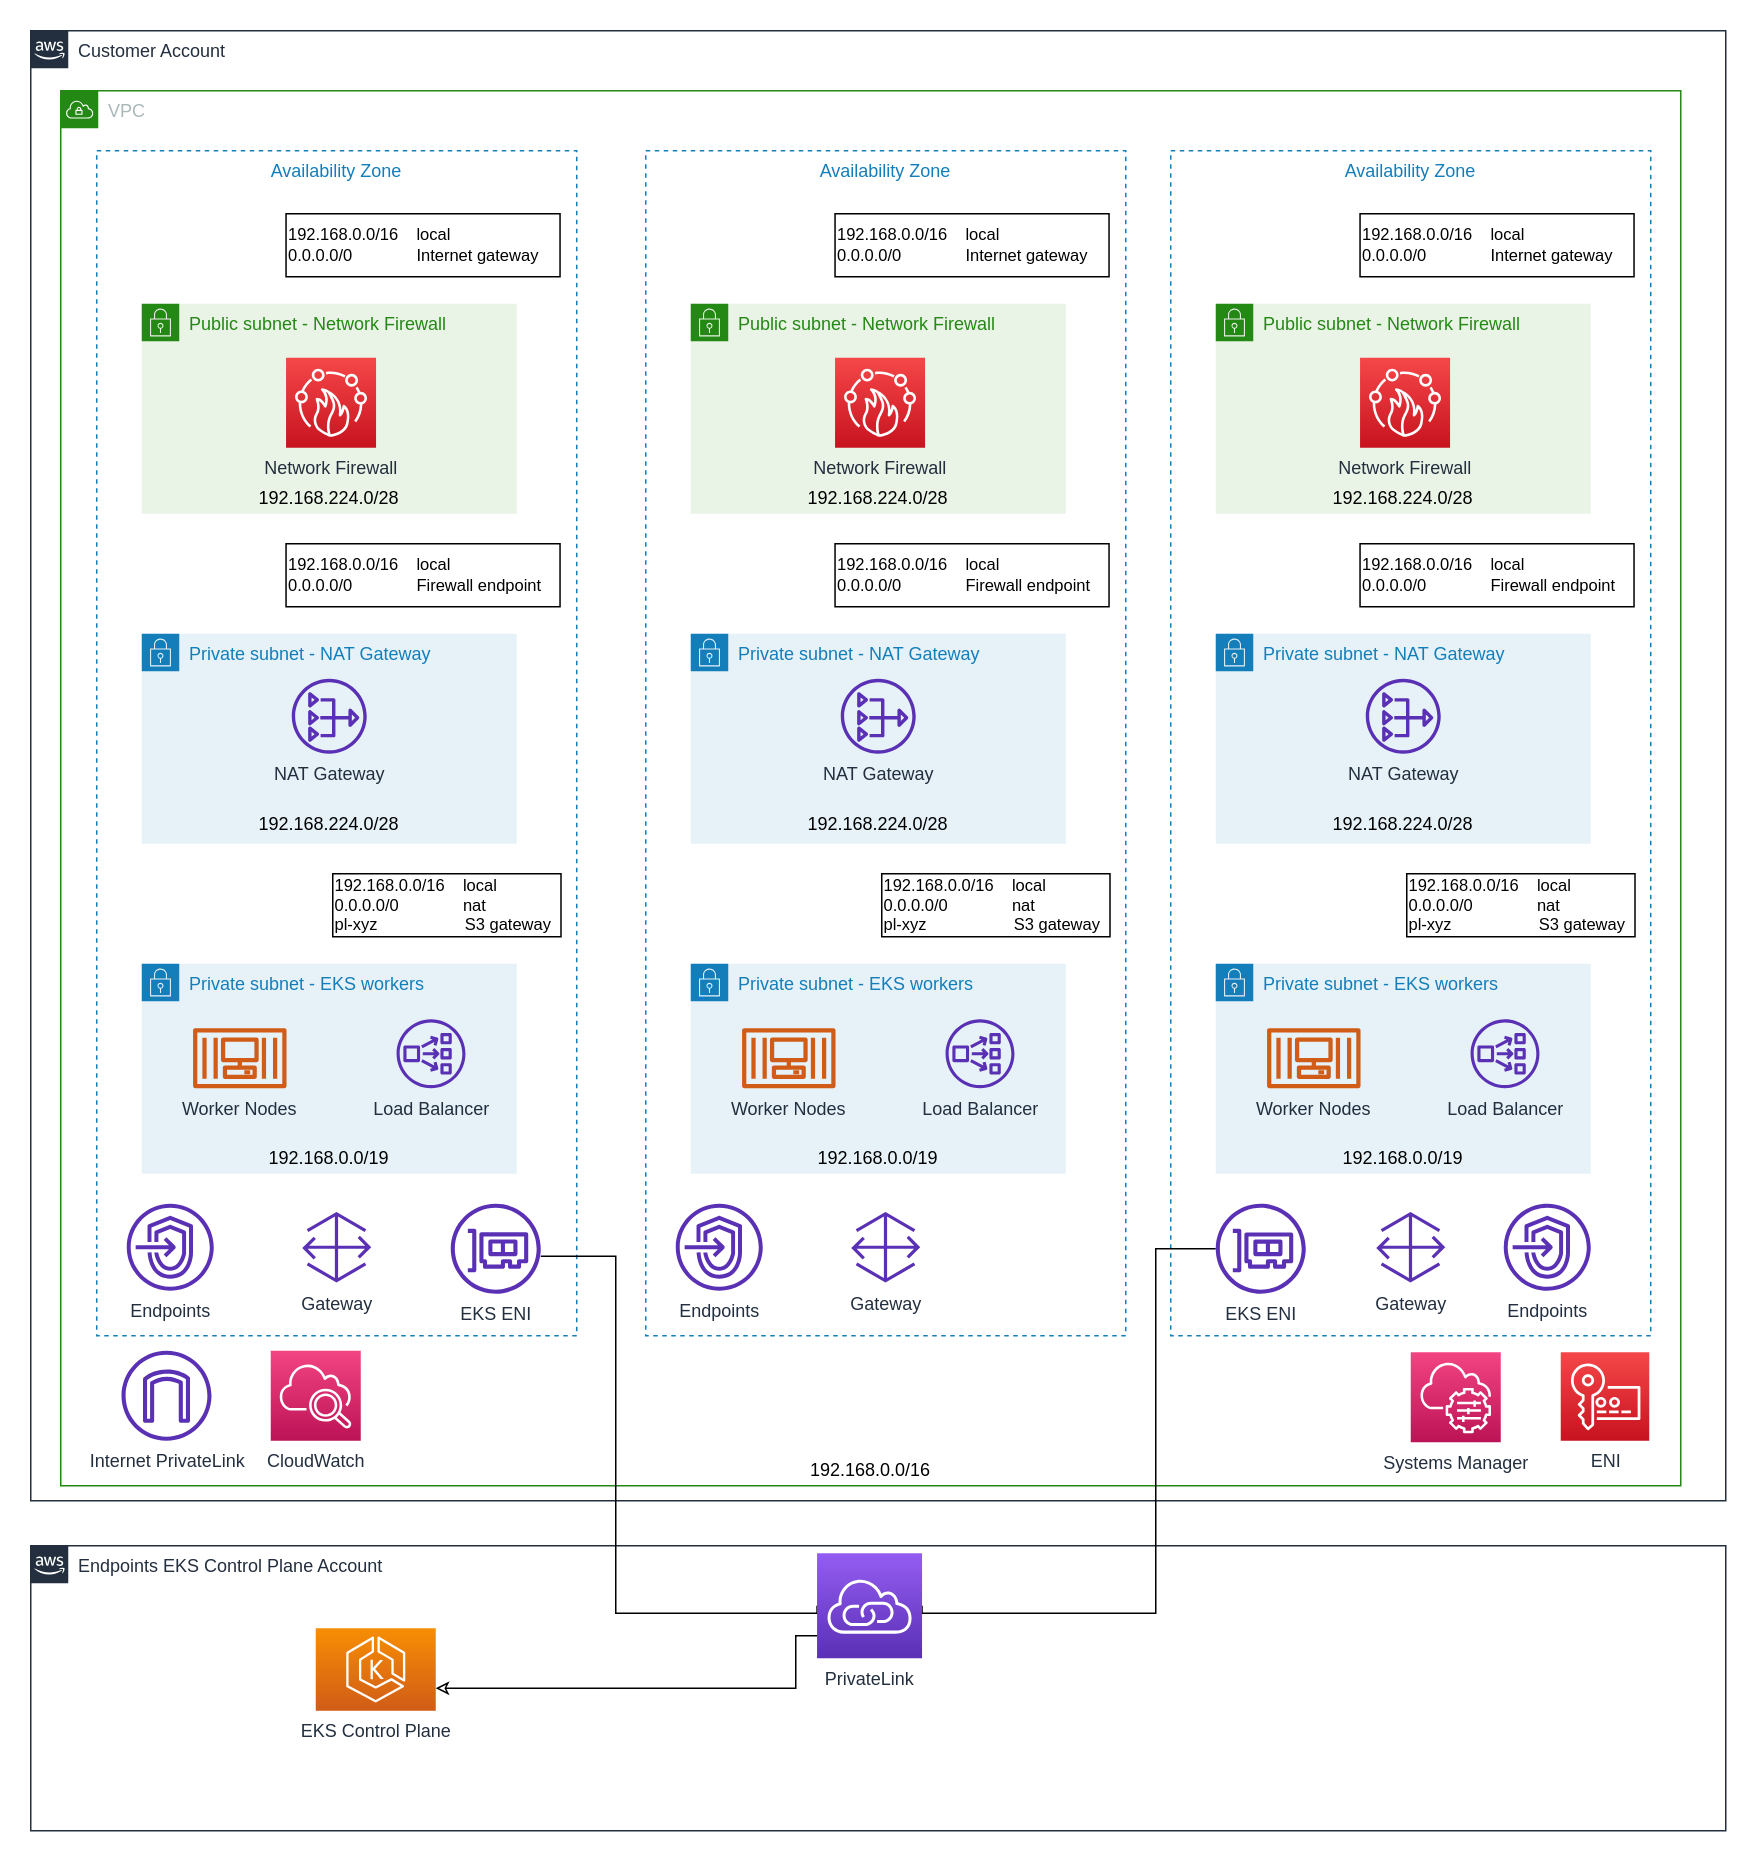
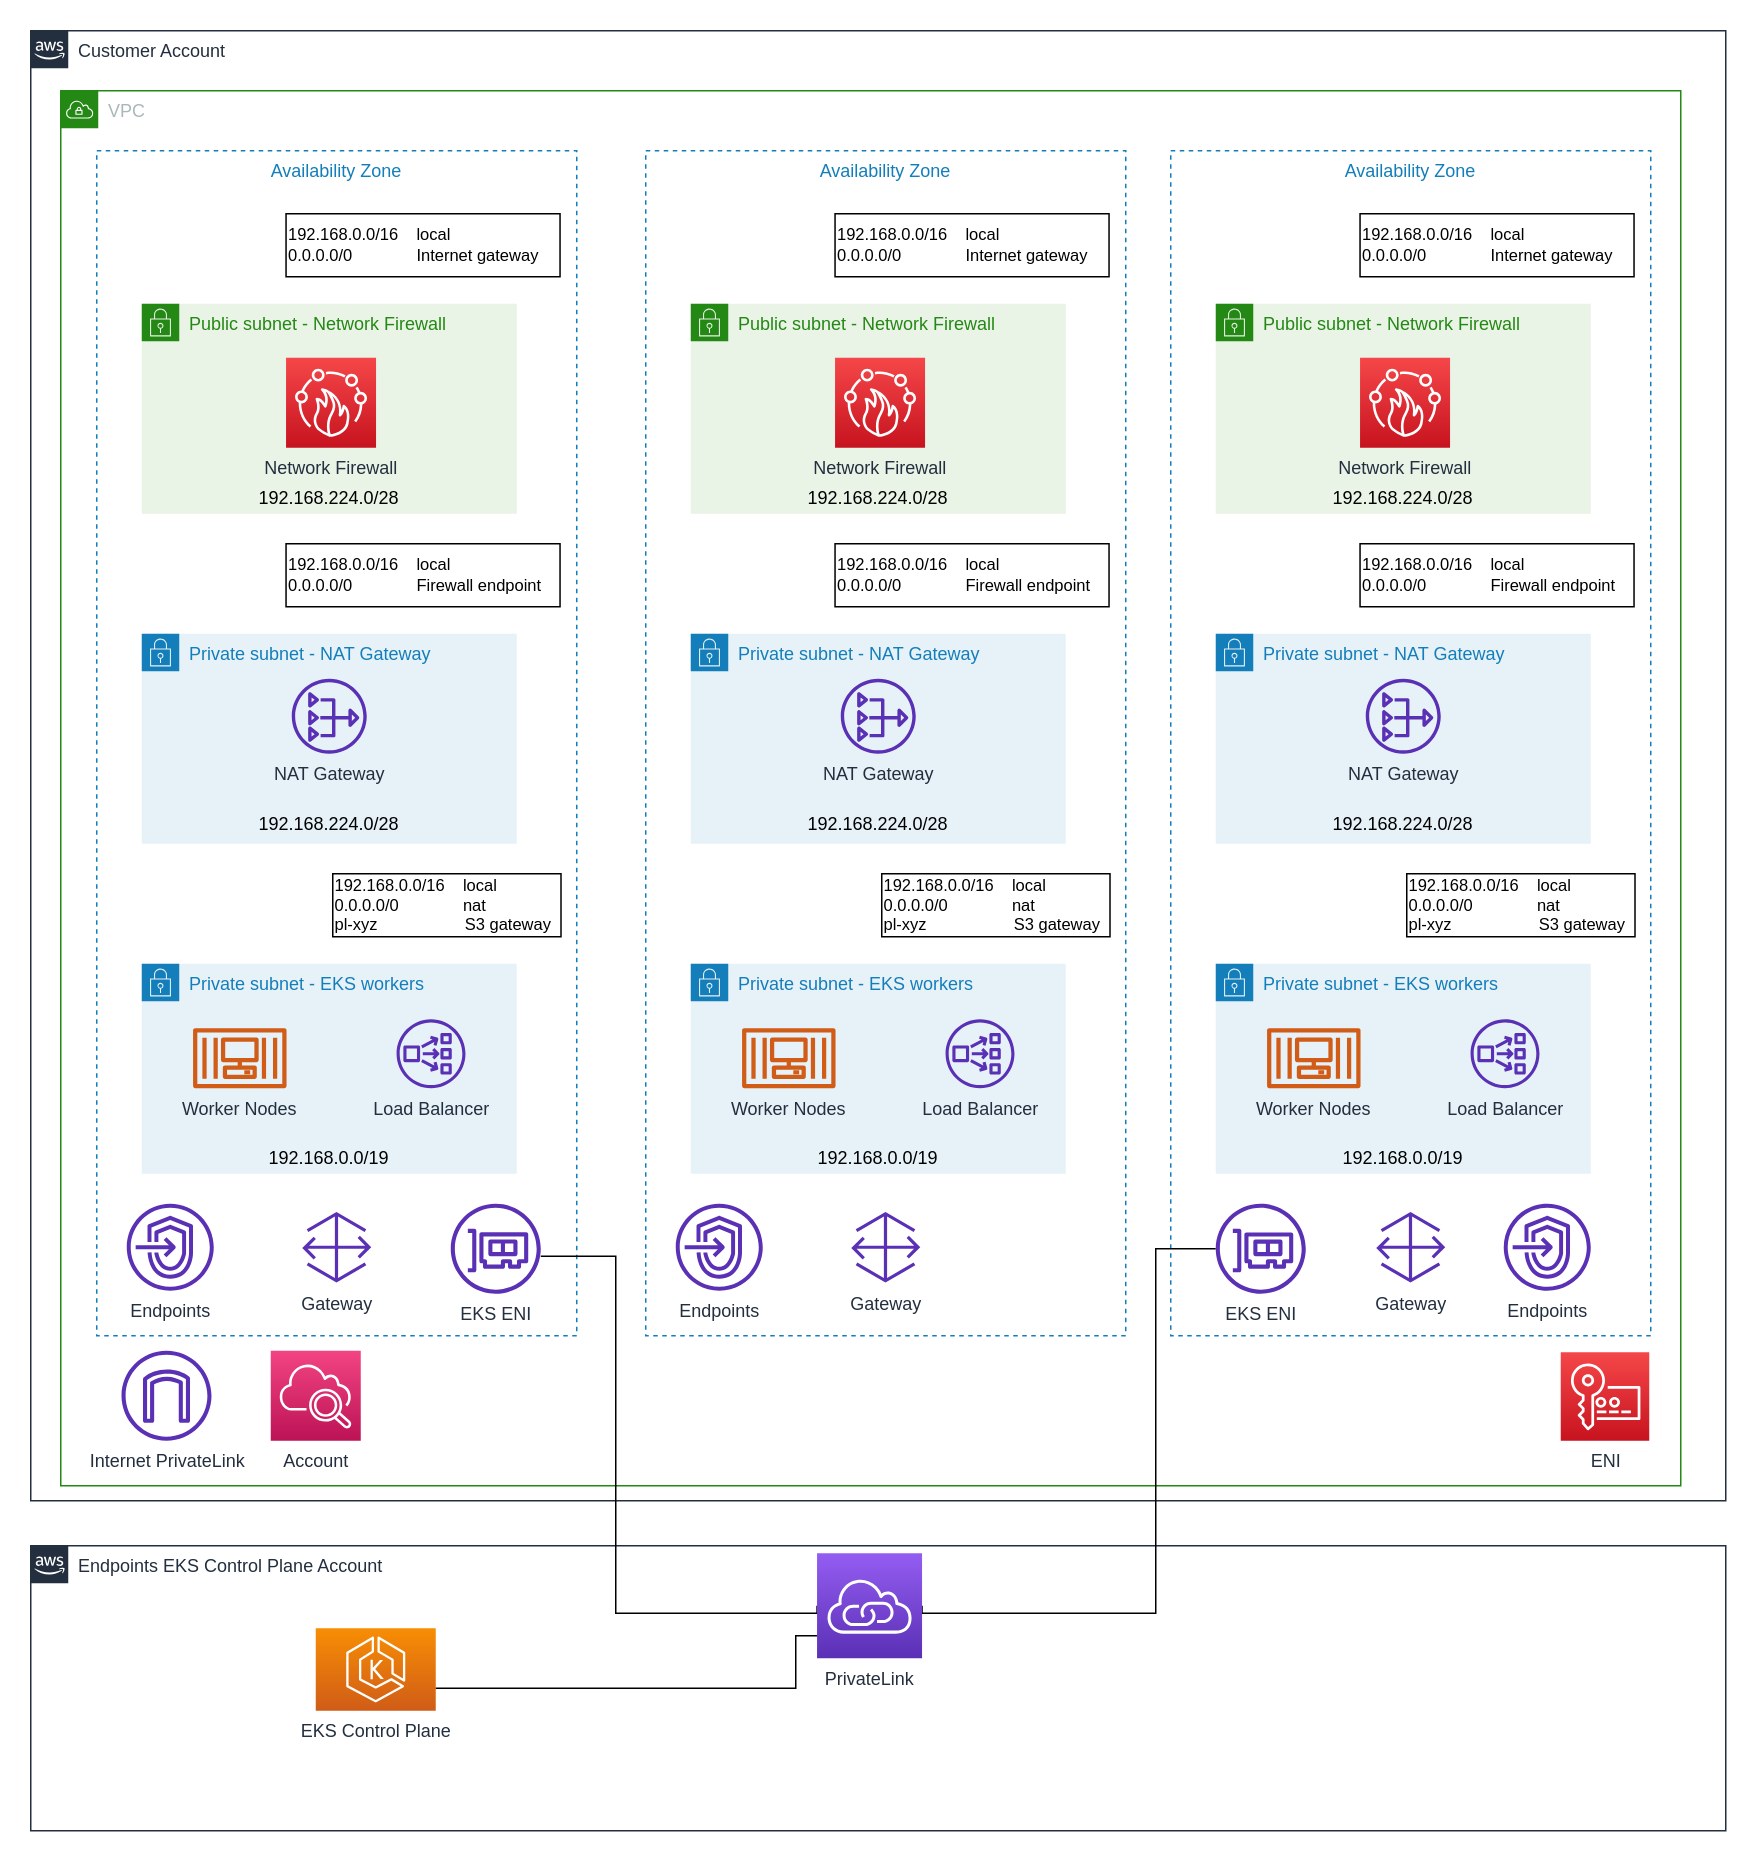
- <mxCell id="28" value="Systems Manager" style="points=[[0,0,0],[0.25,0,0],[0.5,0,0],[0.75,0,0],[1,0,0],[0,1,0],[0.25,1,0],[0.5,1,0],[0.75,1,0],[1,1,0],[0,0.25,0],[0,0.5,0],[0,0.75,0],[1,0.25,0],[1,0.5,0],[1,0.75,0]];points=[[0,0,0],[0.25,0,0],[0.5,0,0],[0.75,0,0],[1,0,0],[0,1,0],[0.25,1,0],[0.5,1,0],[0.75,1,0],[1,1,0],[0,0.25,0],[0,0.5,0],[0,0.75,0],[1,0.25,0],[1,0.5,0],[1,0.75,0]];outlineConnect=0;fontColor=#232F3E;gradientColor=#F34482;gradientDirection=north;fillColor=#BC1356;strokeColor=#ffffff;dashed=0;verticalLabelPosition=bottom;verticalAlign=top;align=center;html=1;fontSize=12;fontStyle=0;aspect=fixed;shape=mxgraph.aws4.resourceIcon;resIcon=mxgraph.aws4.systems_manager;" vertex="1" parent="1"><mxGeometry x="940" y="901" width="60" height="60" as="geometry" /></mxCell>
- <mxCell id="21" value="CloudWatch" style="points=[[0,0,0],[0.25,0,0],[0.5,0,0],[0.75,0,0],[1,0,0],[0,1,0],[0.25,1,0],[0.5,1,0],[0.75,1,0],[1,1,0],[0,0.25,0],[0,0.5,0],[0,0.75,0],[1,0.25,0],[1,0.5,0],[1,0.75,0]];points=[[0,0,0],[0.25,0,0],[0.5,0,0],[0.75,0,0],[1,0,0],[0,1,0],[0.25,1,0],[0.5,1,0],[0.75,1,0],[1,1,0],[0,0.25,0],[0,0.5,0],[0,0.75,0],[1,0.25,0],[1,0.5,0],[1,0.75,0]];outlineConnect=0;fontColor=#232F3E;gradientColor=#F34482;gradientDirection=north;fillColor=#BC1356;strokeColor=#ffffff;dashed=0;verticalLabelPosition=bottom;verticalAlign=top;align=center;html=1;fontSize=12;fontStyle=0;aspect=fixed;shape=mxgraph.aws4.resourceIcon;resIcon=mxgraph.aws4.cloudwatch_2;" vertex="1" parent="1"><mxGeometry x="180" y="900" width="60" height="60" as="geometry" /></mxCell>
+ <mxCell id="21" value="Account" style="points=[[0,0,0],[0.25,0,0],[0.5,0,0],[0.75,0,0],[1,0,0],[0,1,0],[0.25,1,0],[0.5,1,0],[0.75,1,0],[1,1,0],[0,0.25,0],[0,0.5,0],[0,0.75,0],[1,0.25,0],[1,0.5,0],[1,0.75,0]];points=[[0,0,0],[0.25,0,0],[0.5,0,0],[0.75,0,0],[1,0,0],[0,1,0],[0.25,1,0],[0.5,1,0],[0.75,1,0],[1,1,0],[0,0.25,0],[0,0.5,0],[0,0.75,0],[1,0.25,0],[1,0.5,0],[1,0.75,0]];outlineConnect=0;fontColor=#232F3E;gradientColor=#F34482;gradientDirection=north;fillColor=#BC1356;strokeColor=#ffffff;dashed=0;verticalLabelPosition=bottom;verticalAlign=top;align=center;html=1;fontSize=12;fontStyle=0;aspect=fixed;shape=mxgraph.aws4.resourceIcon;resIcon=mxgraph.aws4.cloudwatch_2;" vertex="1" parent="1"><mxGeometry x="180" y="900" width="60" height="60" as="geometry" /></mxCell>
- <mxCell id="15" value="192.168.0.0/16" style="text;html=1;strokeColor=none;fillColor=none;align=center;verticalAlign=middle;whiteSpace=wrap;rounded=0;" vertex="1" parent="1"><mxGeometry x="40" y="970" width="1080" height="20" as="geometry" /></mxCell>
- <mxCell id="63" style="edgeStyle=orthogonalEdgeStyle;rounded=0;orthogonalLoop=1;jettySize=auto;html=1;endArrow=classic;endFill=0;fontSize=11;" edge="1" parent="1" source="64" target="6"><mxGeometry relative="1" as="geometry"><Array as="points"><mxPoint x="530" y="1090" /><mxPoint x="530" y="1125" /></Array></mxGeometry></mxCell>
+ <mxCell id="63" style="edgeStyle=orthogonalEdgeStyle;rounded=0;orthogonalLoop=1;jettySize=auto;html=1;endArrow=none;endFill=0;fontSize=11;" edge="1" parent="1" source="64" target="6"><mxGeometry relative="1" as="geometry"><Array as="points"><mxPoint x="530" y="1090" /><mxPoint x="530" y="1125" /></Array></mxGeometry></mxCell>
